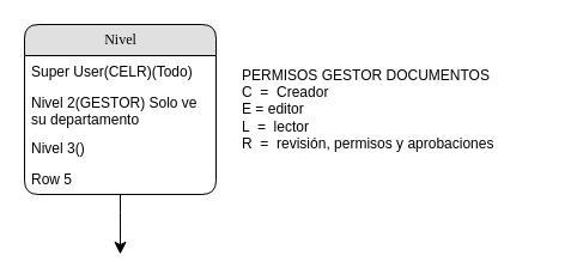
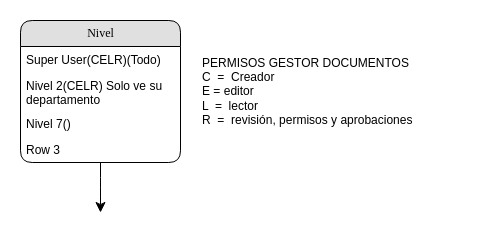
- <mxCell id="4" value="Nivel 2(GESTOR) Solo ve su departamento" style="text;html=1;strokeColor=none;fillColor=none;spacingLeft=4;spacingRight=4;whiteSpace=wrap;overflow=hidden;rotatable=0;points=[[0,0.5],[1,0.5]];portConstraint=eastwest;" parent="2" vertex="1"><mxGeometry y="52" width="160" height="38" as="geometry" /></mxCell>
+ <mxCell id="4" value="Nivel 2(CELR) Solo ve su departamento" style="text;html=1;strokeColor=none;fillColor=none;spacingLeft=4;spacingRight=4;whiteSpace=wrap;overflow=hidden;rotatable=0;points=[[0,0.5],[1,0.5]];portConstraint=eastwest;" parent="2" vertex="1"><mxGeometry y="52" width="160" height="38" as="geometry" /></mxCell>
- <mxCell id="5" value="Nivel 3()" style="text;html=1;strokeColor=none;fillColor=none;spacingLeft=4;spacingRight=4;whiteSpace=wrap;overflow=hidden;rotatable=0;points=[[0,0.5],[1,0.5]];portConstraint=eastwest;" parent="2" vertex="1"><mxGeometry y="90" width="160" height="26" as="geometry" /></mxCell>
+ <mxCell id="5" value="Nivel 7()" style="text;html=1;strokeColor=none;fillColor=none;spacingLeft=4;spacingRight=4;whiteSpace=wrap;overflow=hidden;rotatable=0;points=[[0,0.5],[1,0.5]];portConstraint=eastwest;" parent="2" vertex="1"><mxGeometry y="90" width="160" height="26" as="geometry" /></mxCell>
- <mxCell id="6" value="Row 5" style="text;html=1;strokeColor=none;fillColor=none;spacingLeft=4;spacingRight=4;whiteSpace=wrap;overflow=hidden;rotatable=0;points=[[0,0.5],[1,0.5]];portConstraint=eastwest;" vertex="1" parent="2"><mxGeometry y="116" width="160" height="26" as="geometry" /></mxCell>
+ <mxCell id="6" value="Row 3" style="text;html=1;strokeColor=none;fillColor=none;spacingLeft=4;spacingRight=4;whiteSpace=wrap;overflow=hidden;rotatable=0;points=[[0,0.5],[1,0.5]];portConstraint=eastwest;" vertex="1" parent="2"><mxGeometry y="116" width="160" height="26" as="geometry" /></mxCell>
